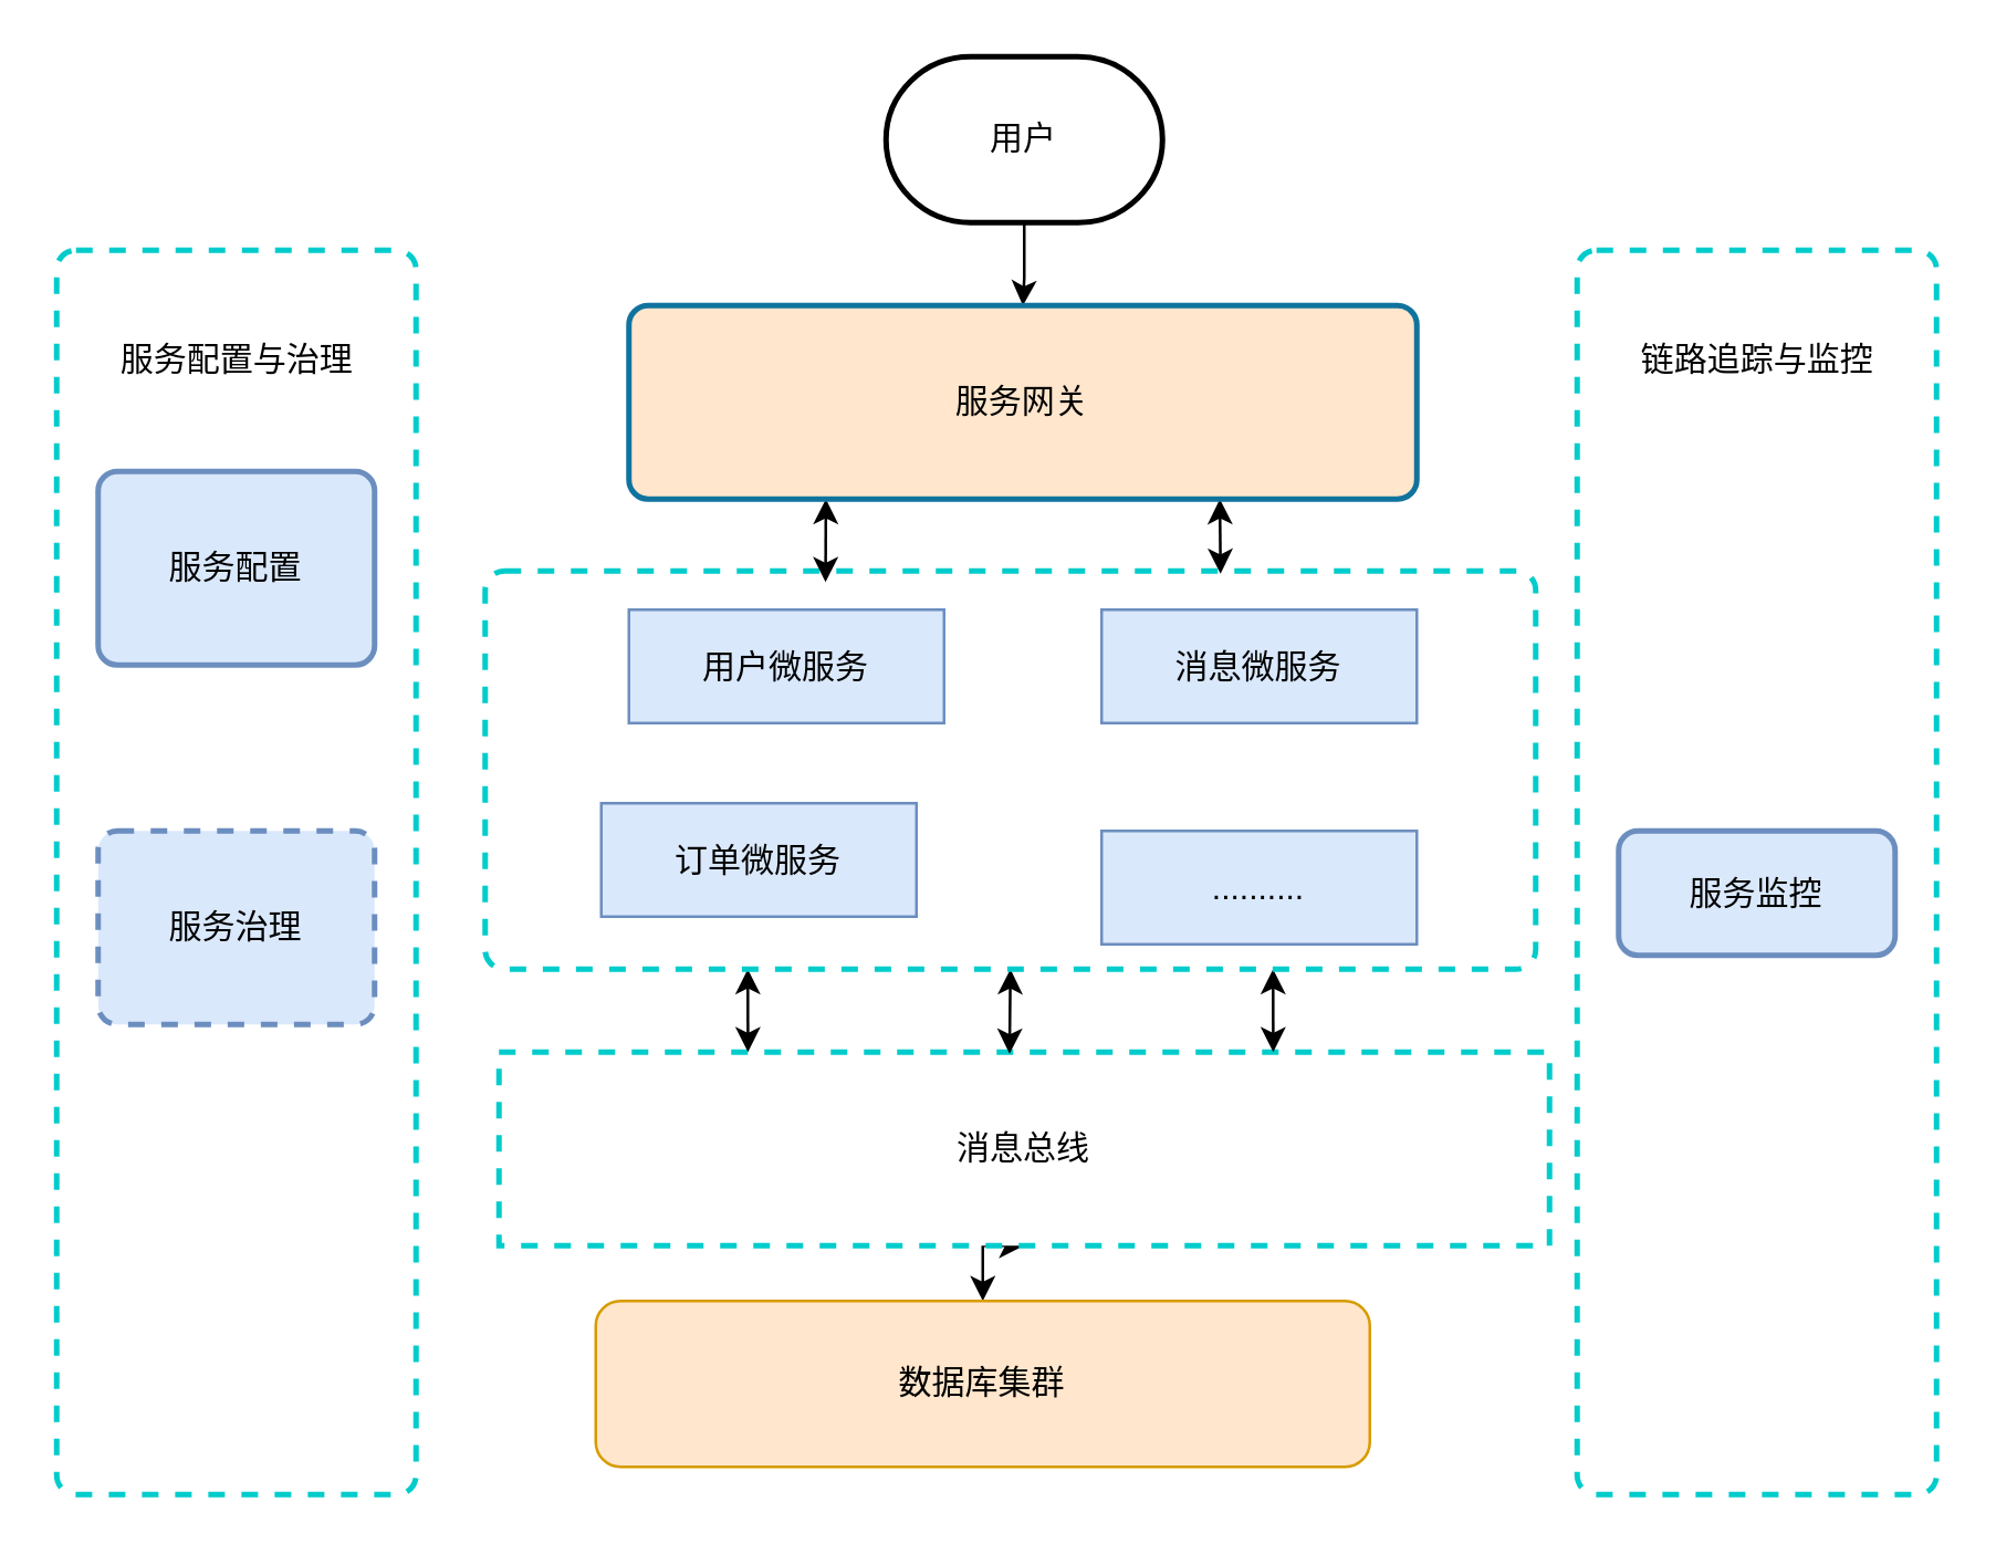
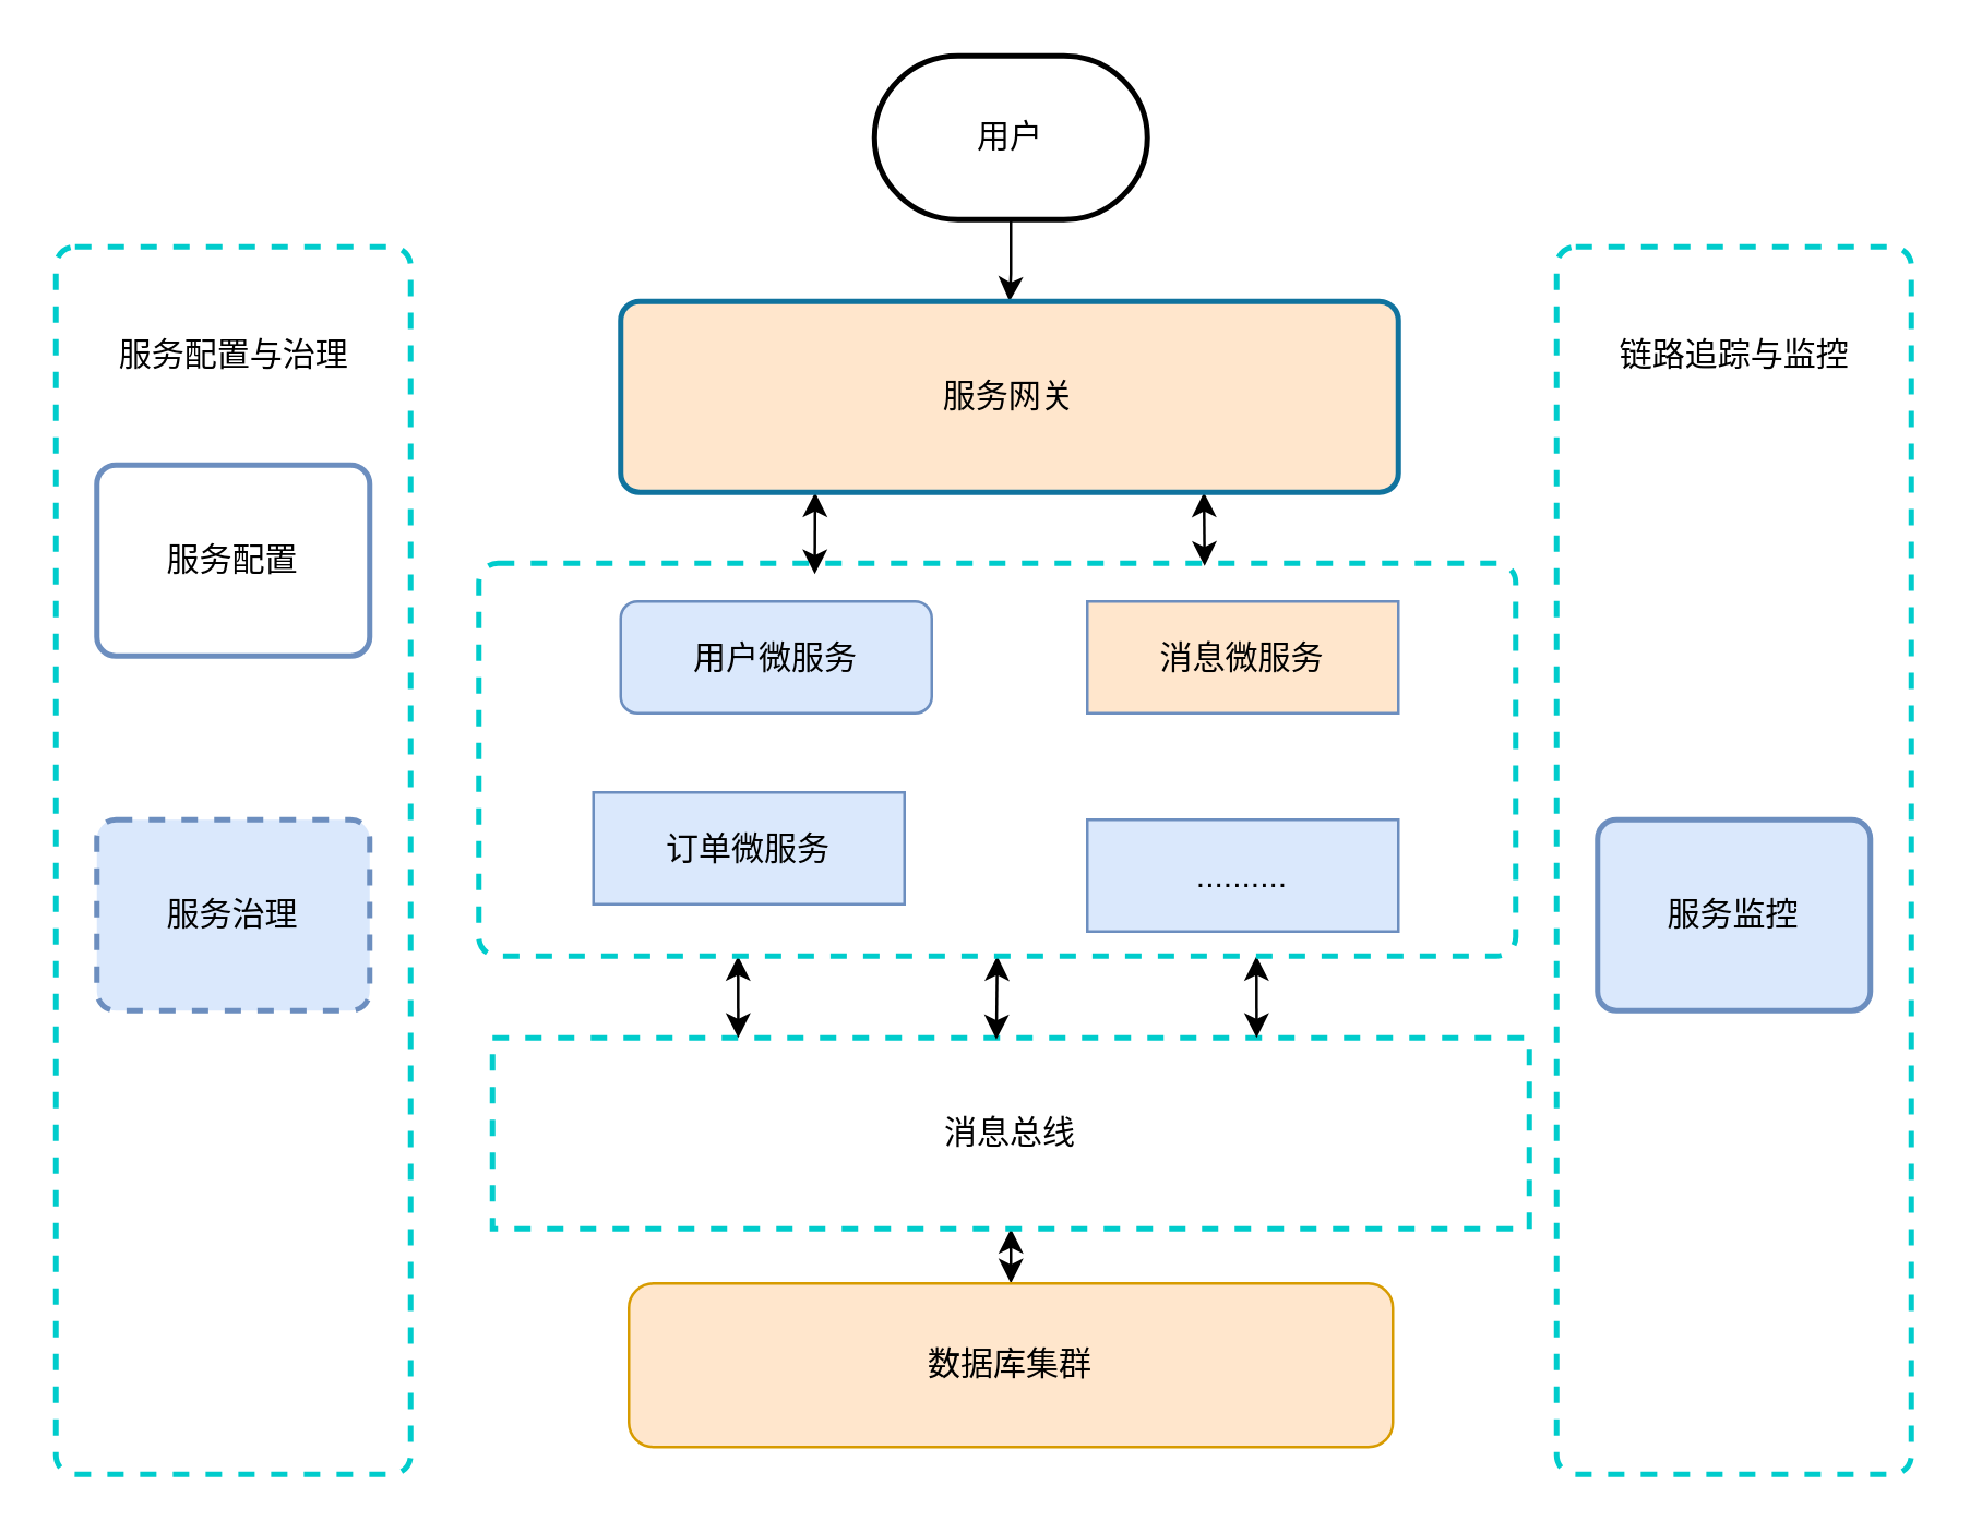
- <mxCell id="12" value="服务配置" style="rounded=1;whiteSpace=wrap;html=1;absoluteArcSize=1;arcSize=14;strokeWidth=2;fillColor=#dae8fc;strokeColor=#6c8ebf;" vertex="1" parent="1"><mxGeometry x="35" y="170" width="100" height="70" as="geometry" /></mxCell>
+ <mxCell id="12" value="服务配置" style="rounded=1;whiteSpace=wrap;html=1;absoluteArcSize=1;arcSize=14;strokeWidth=2;fillColor=#ffffff;strokeColor=#6c8ebf;" vertex="1" parent="1"><mxGeometry x="35" y="170" width="100" height="70" as="geometry" /></mxCell>
- <mxCell id="17" value="用户微服务" style="rounded=0;whiteSpace=wrap;html=1;fillColor=#dae8fc;strokeColor=#6c8ebf;" vertex="1" parent="1"><mxGeometry x="227" y="220" width="114" height="41" as="geometry" /></mxCell>
+ <mxCell id="17" value="用户微服务" style="whiteSpace=wrap;html=1;fillColor=#dae8fc;strokeColor=#6c8ebf;rounded=1;" vertex="1" parent="1"><mxGeometry x="227" y="220" width="114" height="41" as="geometry" /></mxCell>
- <mxCell id="18" value="消息微服务" style="rounded=0;whiteSpace=wrap;html=1;fillColor=#dae8fc;strokeColor=#6c8ebf;" vertex="1" parent="1"><mxGeometry x="398" y="220" width="114" height="41" as="geometry" /></mxCell>
+ <mxCell id="18" value="消息微服务" style="rounded=0;whiteSpace=wrap;html=1;fillColor=#ffe6cc;strokeColor=#6c8ebf;" vertex="1" parent="1"><mxGeometry x="398" y="220" width="114" height="41" as="geometry" /></mxCell>
- <mxCell id="21" value="服务监控" style="rounded=1;whiteSpace=wrap;html=1;absoluteArcSize=1;arcSize=14;strokeWidth=2;fillColor=#dae8fc;strokeColor=#6c8ebf;" vertex="1" parent="1"><mxGeometry x="585" y="300" width="100" height="45" as="geometry" /></mxCell>
+ <mxCell id="21" value="服务监控" style="rounded=1;whiteSpace=wrap;html=1;absoluteArcSize=1;arcSize=14;strokeWidth=2;fillColor=#dae8fc;strokeColor=#6c8ebf;" vertex="1" parent="1"><mxGeometry x="585" y="300" width="100" height="70" as="geometry" /></mxCell>
- <mxCell id="22" value="数据库集群" style="rounded=1;whiteSpace=wrap;html=1;fillColor=#ffe6cc;strokeColor=#d79b00;" vertex="1" parent="1"><mxGeometry x="215" y="470" width="280" height="60" as="geometry" /></mxCell>
+ <mxCell id="22" value="数据库集群" style="rounded=1;whiteSpace=wrap;html=1;fillColor=#ffe6cc;strokeColor=#d79b00;" vertex="1" parent="1"><mxGeometry x="230" y="470" width="280" height="60" as="geometry" /></mxCell>
